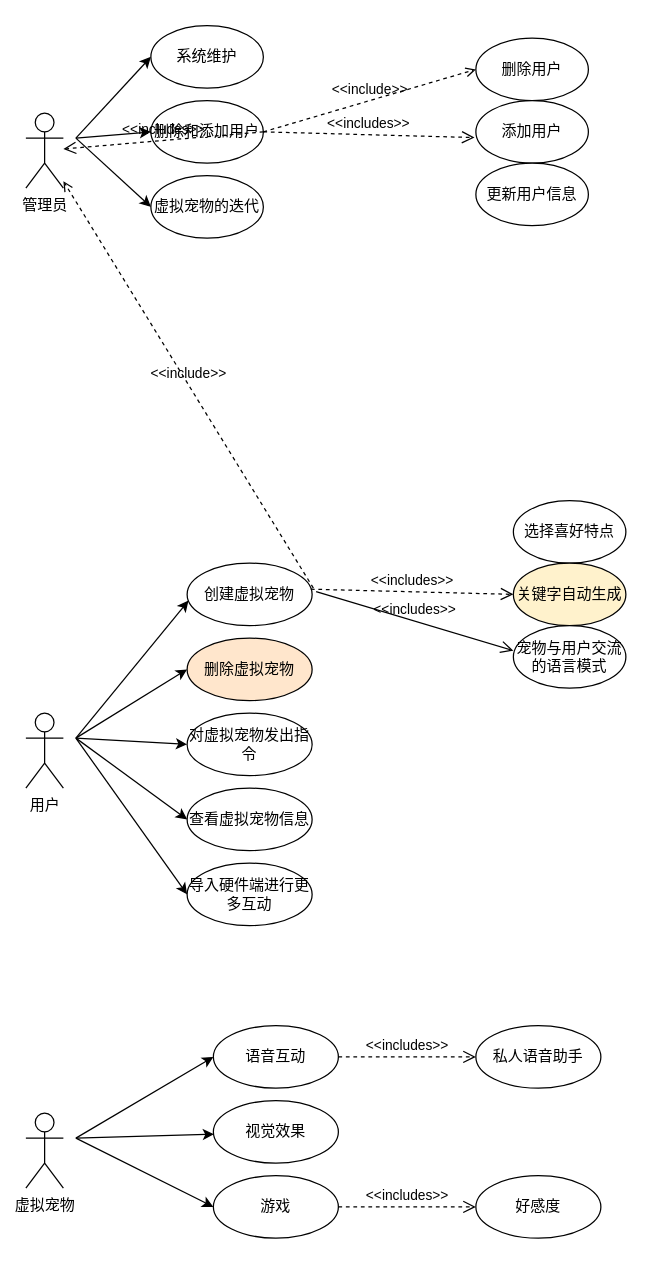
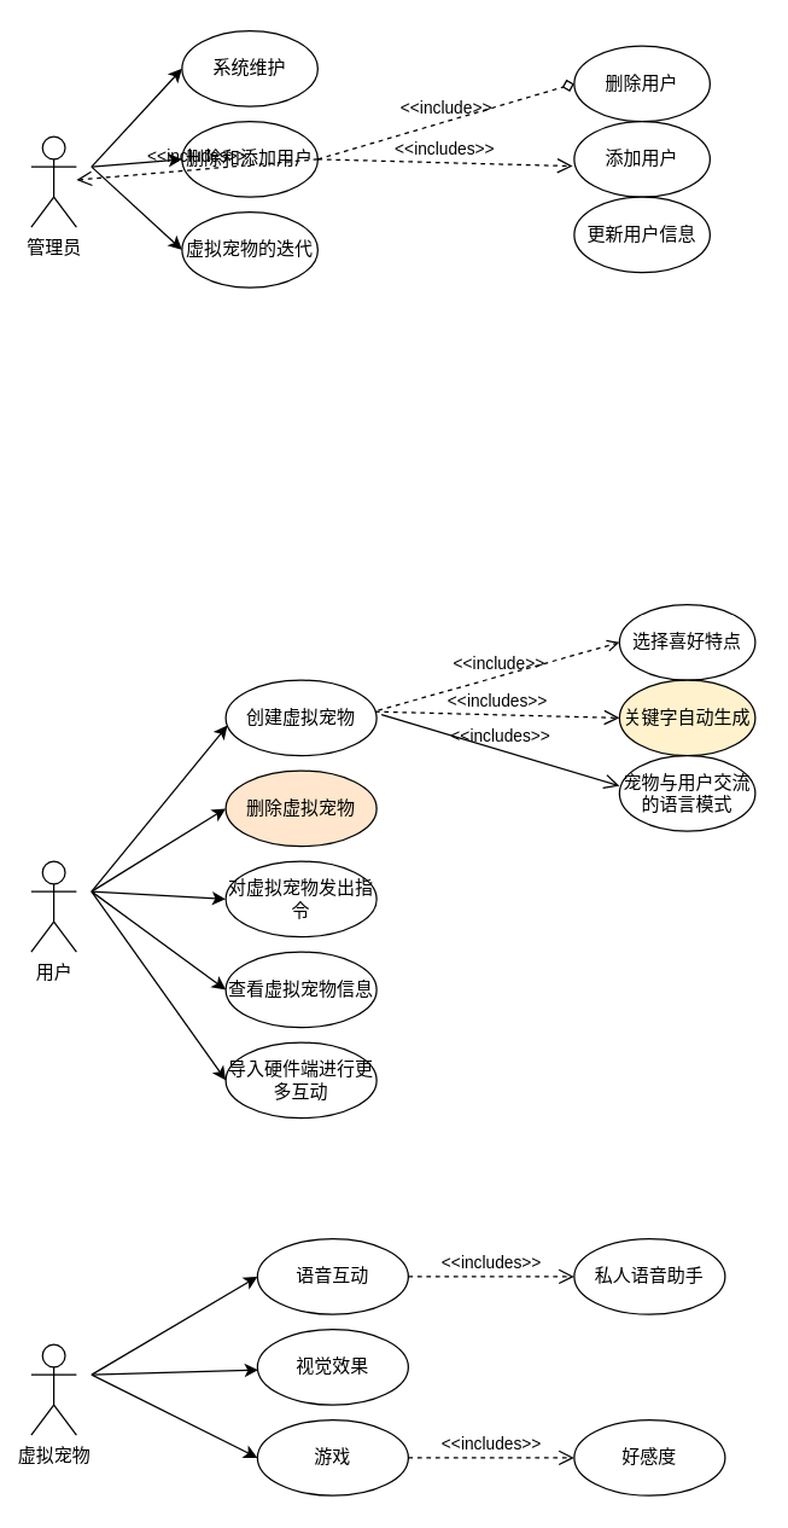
- <mxCell id="27" value="&amp;lt;&amp;lt;include&amp;gt;&amp;gt;" style="html=1;verticalAlign=bottom;labelBackgroundColor=none;endArrow=open;endFill=0;dashed=1;rounded=0;entryX=0;entryY=0.5;entryDx=0;entryDy=0;exitX=1;exitY=0.5;exitDx=0;exitDy=0;" edge="1" parent="1" source="12" target="15"><mxGeometry width="160" relative="1" as="geometry"><mxPoint x="240" y="220" as="sourcePoint" /><mxPoint x="400" y="220" as="targetPoint" /></mxGeometry></mxCell>
+ <mxCell id="27" value="&amp;lt;&amp;lt;include&amp;gt;&amp;gt;" style="html=1;verticalAlign=bottom;labelBackgroundColor=none;endArrow=diamond;endFill=0;dashed=1;rounded=0;entryX=0;entryY=0.5;entryDx=0;entryDy=0;exitX=1;exitY=0.5;exitDx=0;exitDy=0;" edge="1" parent="1" source="12" target="15"><mxGeometry width="160" relative="1" as="geometry"><mxPoint x="240" y="220" as="sourcePoint" /><mxPoint x="400" y="220" as="targetPoint" /></mxGeometry></mxCell>
- <mxCell id="30" value="&amp;lt;&amp;lt;include&amp;gt;&amp;gt;" style="html=1;verticalAlign=bottom;labelBackgroundColor=none;endArrow=open;endFill=0;dashed=1;rounded=0;exitX=1.01;exitY=0.4;exitDx=0;exitDy=0;exitPerimeter=0;" edge="1" parent="1" source="5" target="7"><mxGeometry width="160" relative="1" as="geometry"><mxPoint x="210" y="400" as="sourcePoint" /><mxPoint x="370" y="400" as="targetPoint" /></mxGeometry></mxCell>
+ <mxCell id="30" value="&amp;lt;&amp;lt;include&amp;gt;&amp;gt;" style="html=1;verticalAlign=bottom;labelBackgroundColor=none;endArrow=open;endFill=0;dashed=1;rounded=0;entryX=0;entryY=0.5;entryDx=0;entryDy=0;exitX=1.01;exitY=0.4;exitDx=0;exitDy=0;exitPerimeter=0;" edge="1" parent="1" source="5" target="22"><mxGeometry width="160" relative="1" as="geometry"><mxPoint x="210" y="400" as="sourcePoint" /><mxPoint x="370" y="400" as="targetPoint" /></mxGeometry></mxCell>
